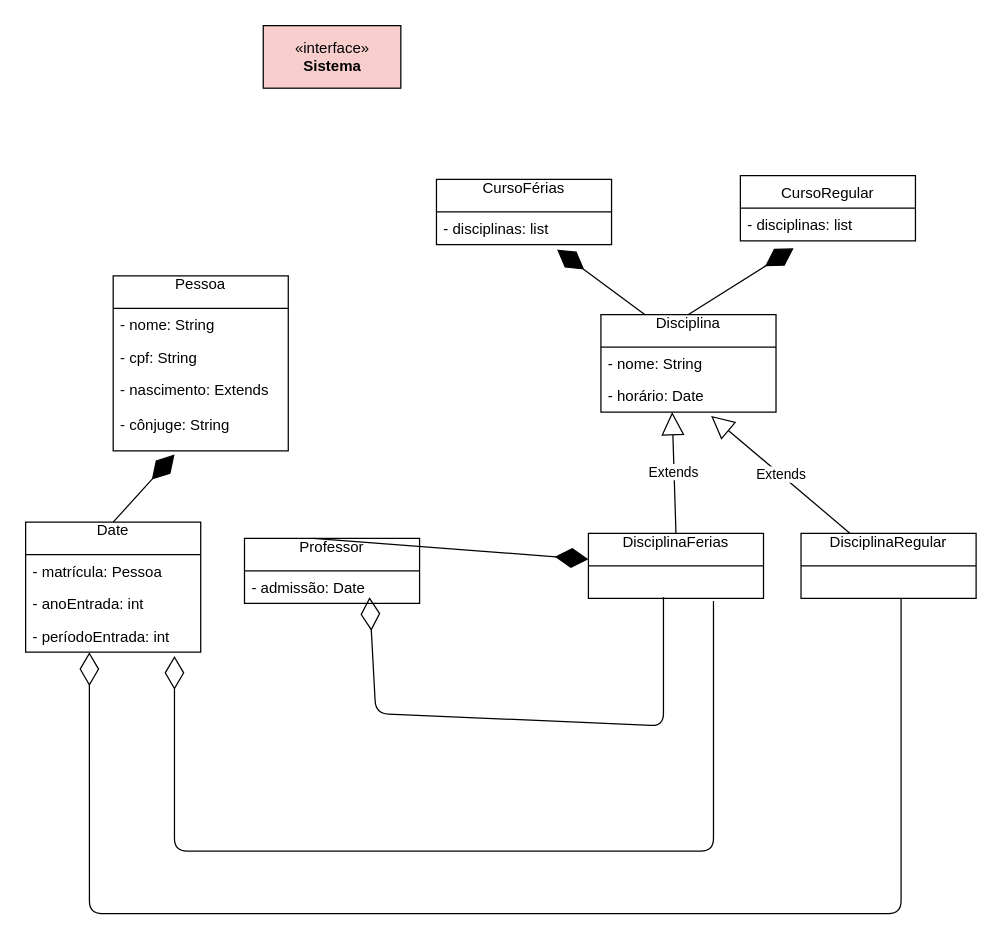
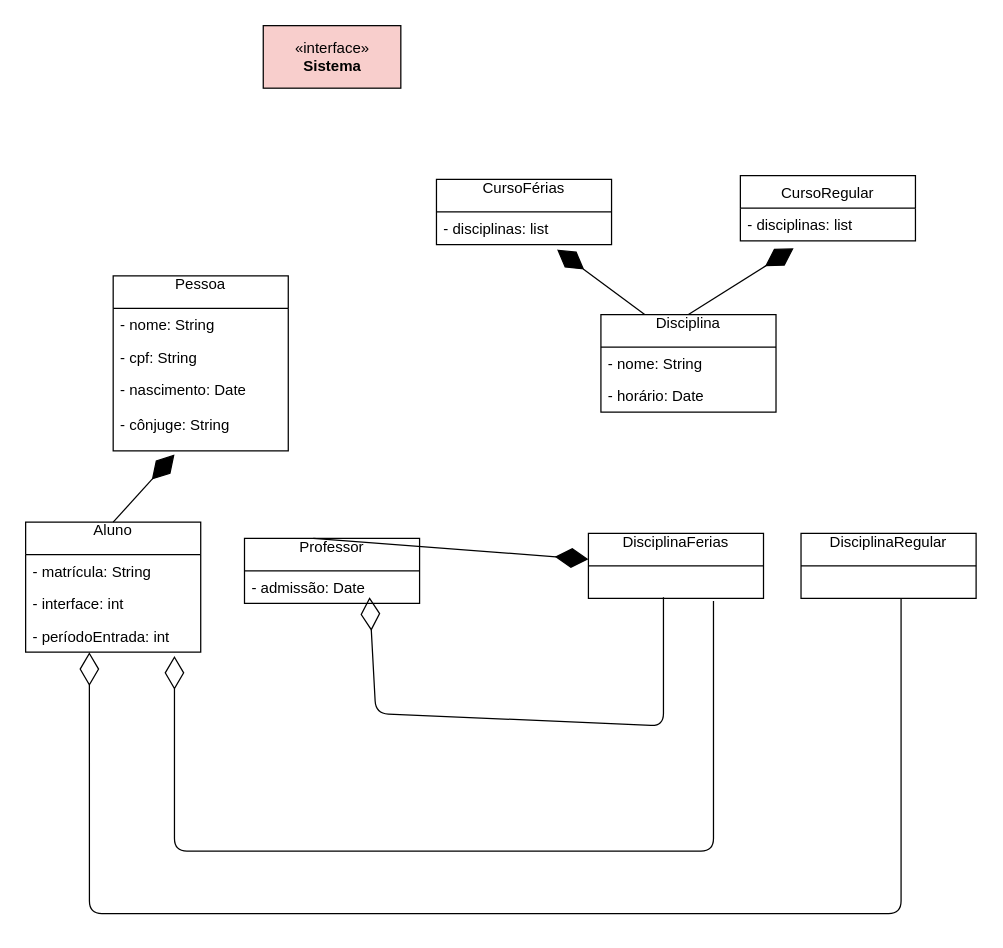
- <mxCell id="5" value="- nascimento: Extends&#10;&#10;- cônjuge: String" parent="2" vertex="1" style="text;strokeColor=none;fillColor=none;align=left;verticalAlign=top;spacingLeft=4;spacingRight=4;overflow=hidden;rotatable=0;points=[[0,0.5],[1,0.5]];portConstraint=eastwest;"><mxGeometry as="geometry" height="62" width="140" y="78" /></mxCell>
+ <mxCell id="5" value="- nascimento: Date&#10;&#10;- cônjuge: String" parent="2" vertex="1" style="text;strokeColor=none;fillColor=none;align=left;verticalAlign=top;spacingLeft=4;spacingRight=4;overflow=hidden;rotatable=0;points=[[0,0.5],[1,0.5]];portConstraint=eastwest;"><mxGeometry as="geometry" height="62" width="140" y="78" /></mxCell>
- <mxCell id="18" value="Extends" parent="1" style="endArrow=block;endSize=16;endFill=0;html=1;entryX=0.629;entryY=1.115;entryDx=0;entryDy=0;entryPerimeter=0;" target="14" edge="1" source="16"><mxGeometry as="geometry" width="160" relative="1"><mxPoint as="sourcePoint" x="550" y="436" /><mxPoint as="targetPoint" x="547" y="339" /></mxGeometry></mxCell>
- <mxCell id="17" value="Extends" parent="1" style="endArrow=block;endSize=16;endFill=0;html=1;exitX=0.5;exitY=0;exitDx=0;exitDy=0;entryX=0.407;entryY=1;entryDx=0;entryDy=0;entryPerimeter=0;" target="14" edge="1" source="15"><mxGeometry as="geometry" width="160" relative="1"><mxPoint as="sourcePoint" x="470" y="400" /><mxPoint as="targetPoint" x="550" y="360" /></mxGeometry></mxCell>
- <mxCell id="6" value="Date&#10;" parent="1" vertex="1" style="swimlane;fontStyle=0;childLayout=stackLayout;horizontal=1;startSize=26;fillColor=none;horizontalStack=0;resizeParent=1;resizeParentMax=0;resizeLast=0;collapsible=1;marginBottom=0;"><mxGeometry as="geometry" height="104" width="140" y="417" x="20" /></mxCell>
+ <mxCell id="6" value="Aluno&#10;" parent="1" vertex="1" style="swimlane;fontStyle=0;childLayout=stackLayout;horizontal=1;startSize=26;fillColor=none;horizontalStack=0;resizeParent=1;resizeParentMax=0;resizeLast=0;collapsible=1;marginBottom=0;"><mxGeometry as="geometry" height="104" width="140" y="417" x="20" /></mxCell>
- <mxCell id="7" value="- matrícula: Pessoa&#10;" parent="6" vertex="1" style="text;strokeColor=none;fillColor=none;align=left;verticalAlign=top;spacingLeft=4;spacingRight=4;overflow=hidden;rotatable=0;points=[[0,0.5],[1,0.5]];portConstraint=eastwest;"><mxGeometry as="geometry" height="26" width="140" y="26" /></mxCell>
+ <mxCell id="7" value="- matrícula: String&#10;" parent="6" vertex="1" style="text;strokeColor=none;fillColor=none;align=left;verticalAlign=top;spacingLeft=4;spacingRight=4;overflow=hidden;rotatable=0;points=[[0,0.5],[1,0.5]];portConstraint=eastwest;"><mxGeometry as="geometry" height="26" width="140" y="26" /></mxCell>
- <mxCell id="8" value="- anoEntrada: int&#10;" parent="6" vertex="1" style="text;strokeColor=none;fillColor=none;align=left;verticalAlign=top;spacingLeft=4;spacingRight=4;overflow=hidden;rotatable=0;points=[[0,0.5],[1,0.5]];portConstraint=eastwest;"><mxGeometry as="geometry" height="26" width="140" y="52" /></mxCell>
+ <mxCell id="8" value="- interface: int&#10;" parent="6" vertex="1" style="text;strokeColor=none;fillColor=none;align=left;verticalAlign=top;spacingLeft=4;spacingRight=4;overflow=hidden;rotatable=0;points=[[0,0.5],[1,0.5]];portConstraint=eastwest;"><mxGeometry as="geometry" height="26" width="140" y="52" /></mxCell>
